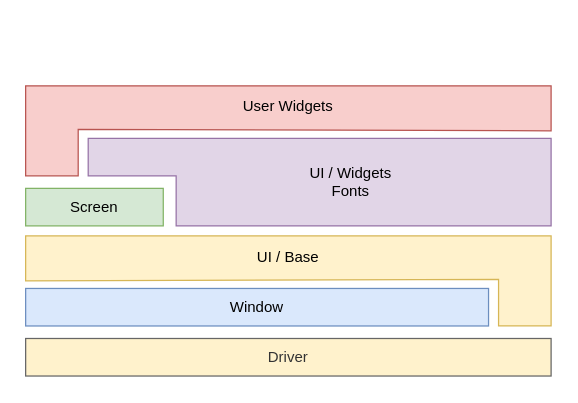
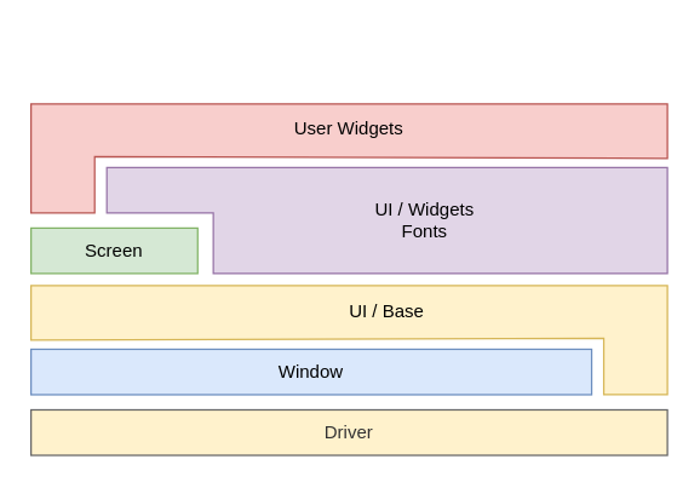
- <mxCell id="10" value="UI / Base" style="text;html=1;strokeColor=none;fillColor=none;align=center;verticalAlign=middle;whiteSpace=wrap;rounded=0;" vertex="1" parent="1"><mxGeometry x="170" y="190" width="120" height="30" as="geometry" /></mxCell>
+ <mxCell id="10" value="UI / Base" style="text;html=1;strokeColor=none;fillColor=none;align=center;verticalAlign=middle;whiteSpace=wrap;rounded=0;" vertex="1" parent="1"><mxGeometry x="195" y="190" width="120" height="30" as="geometry" /></mxCell>
